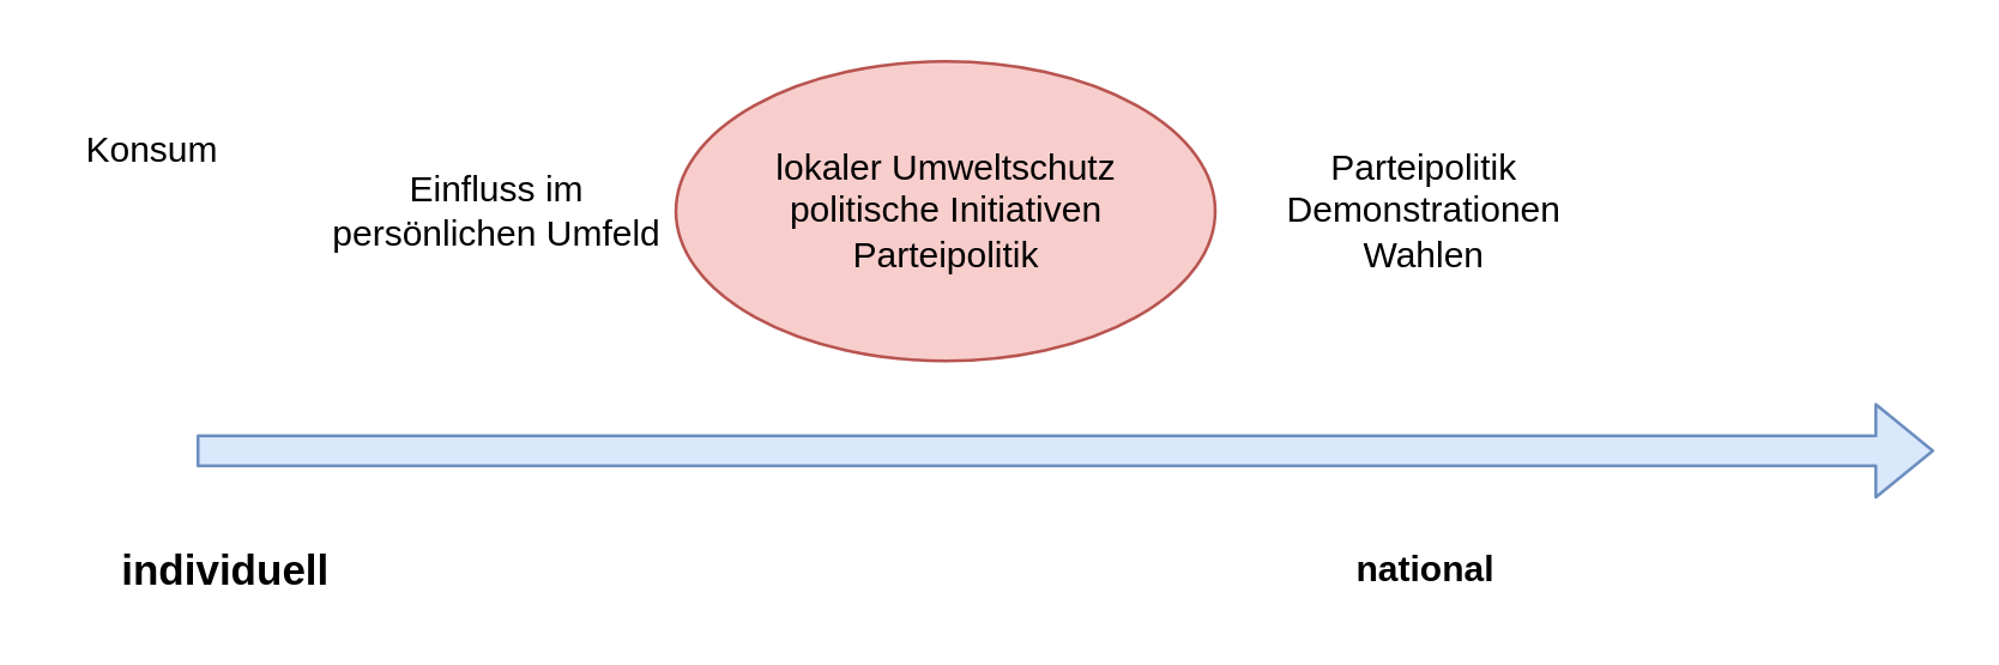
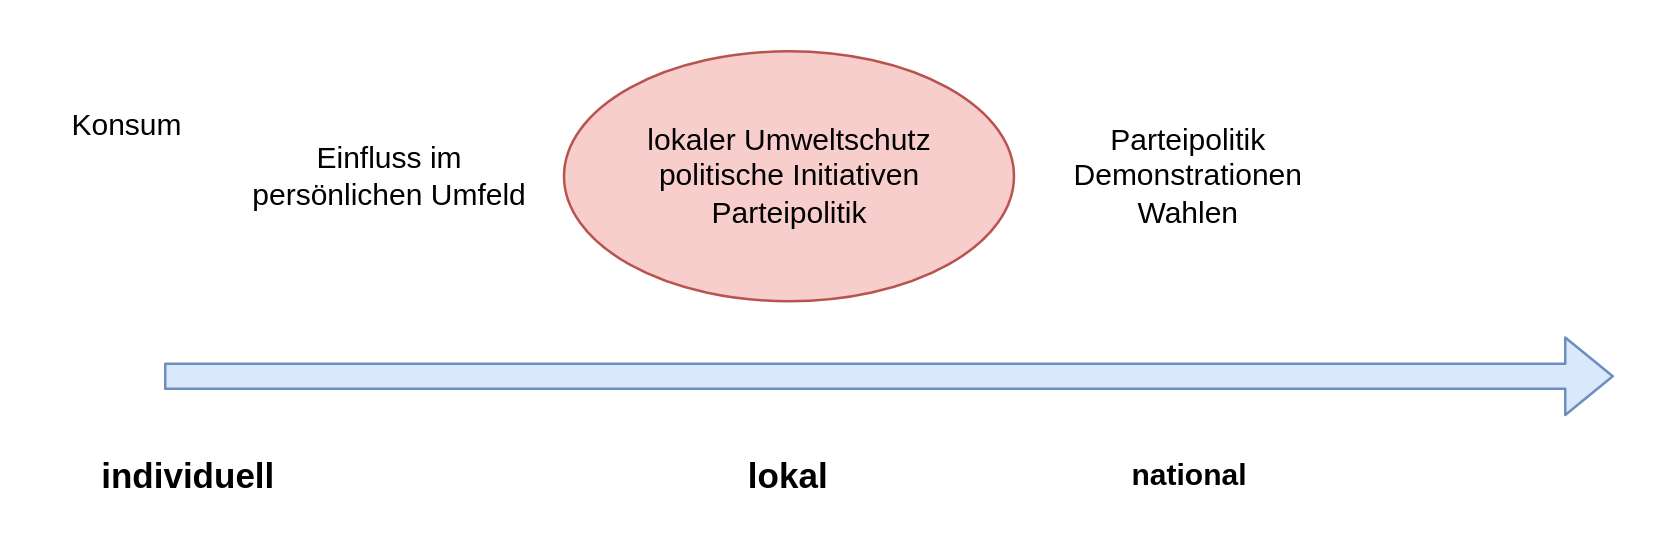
- <mxCell id="10" value="&lt;div&gt;Einfluss im &lt;br&gt;&lt;/div&gt;&lt;div&gt;persönlichen Umfeld&lt;/div&gt;" style="text;html=1;align=center;verticalAlign=middle;resizable=0;points=[];autosize=1;" vertex="1" parent="1"><mxGeometry x="105" y="55" width="120" height="30" as="geometry" /></mxCell>
+ <mxCell id="10" value="&lt;div&gt;Einfluss im &lt;br&gt;&lt;/div&gt;&lt;div&gt;persönlichen Umfeld&lt;/div&gt;" style="text;html=1;align=center;verticalAlign=middle;resizable=0;points=[];autosize=1;" vertex="1" parent="1"><mxGeometry x="95" y="55" width="120" height="30" as="geometry" /></mxCell>
+ <mxCell id="5" value="&lt;font style=&quot;font-size: 14px&quot;&gt;&lt;b&gt;lokal&lt;/b&gt;&lt;/font&gt;" style="text;html=1;strokeColor=none;fillColor=none;align=center;verticalAlign=middle;whiteSpace=wrap;rounded=0;" vertex="1" parent="1"><mxGeometry x="295" y="180" width="40" height="20" as="geometry" /></mxCell>
